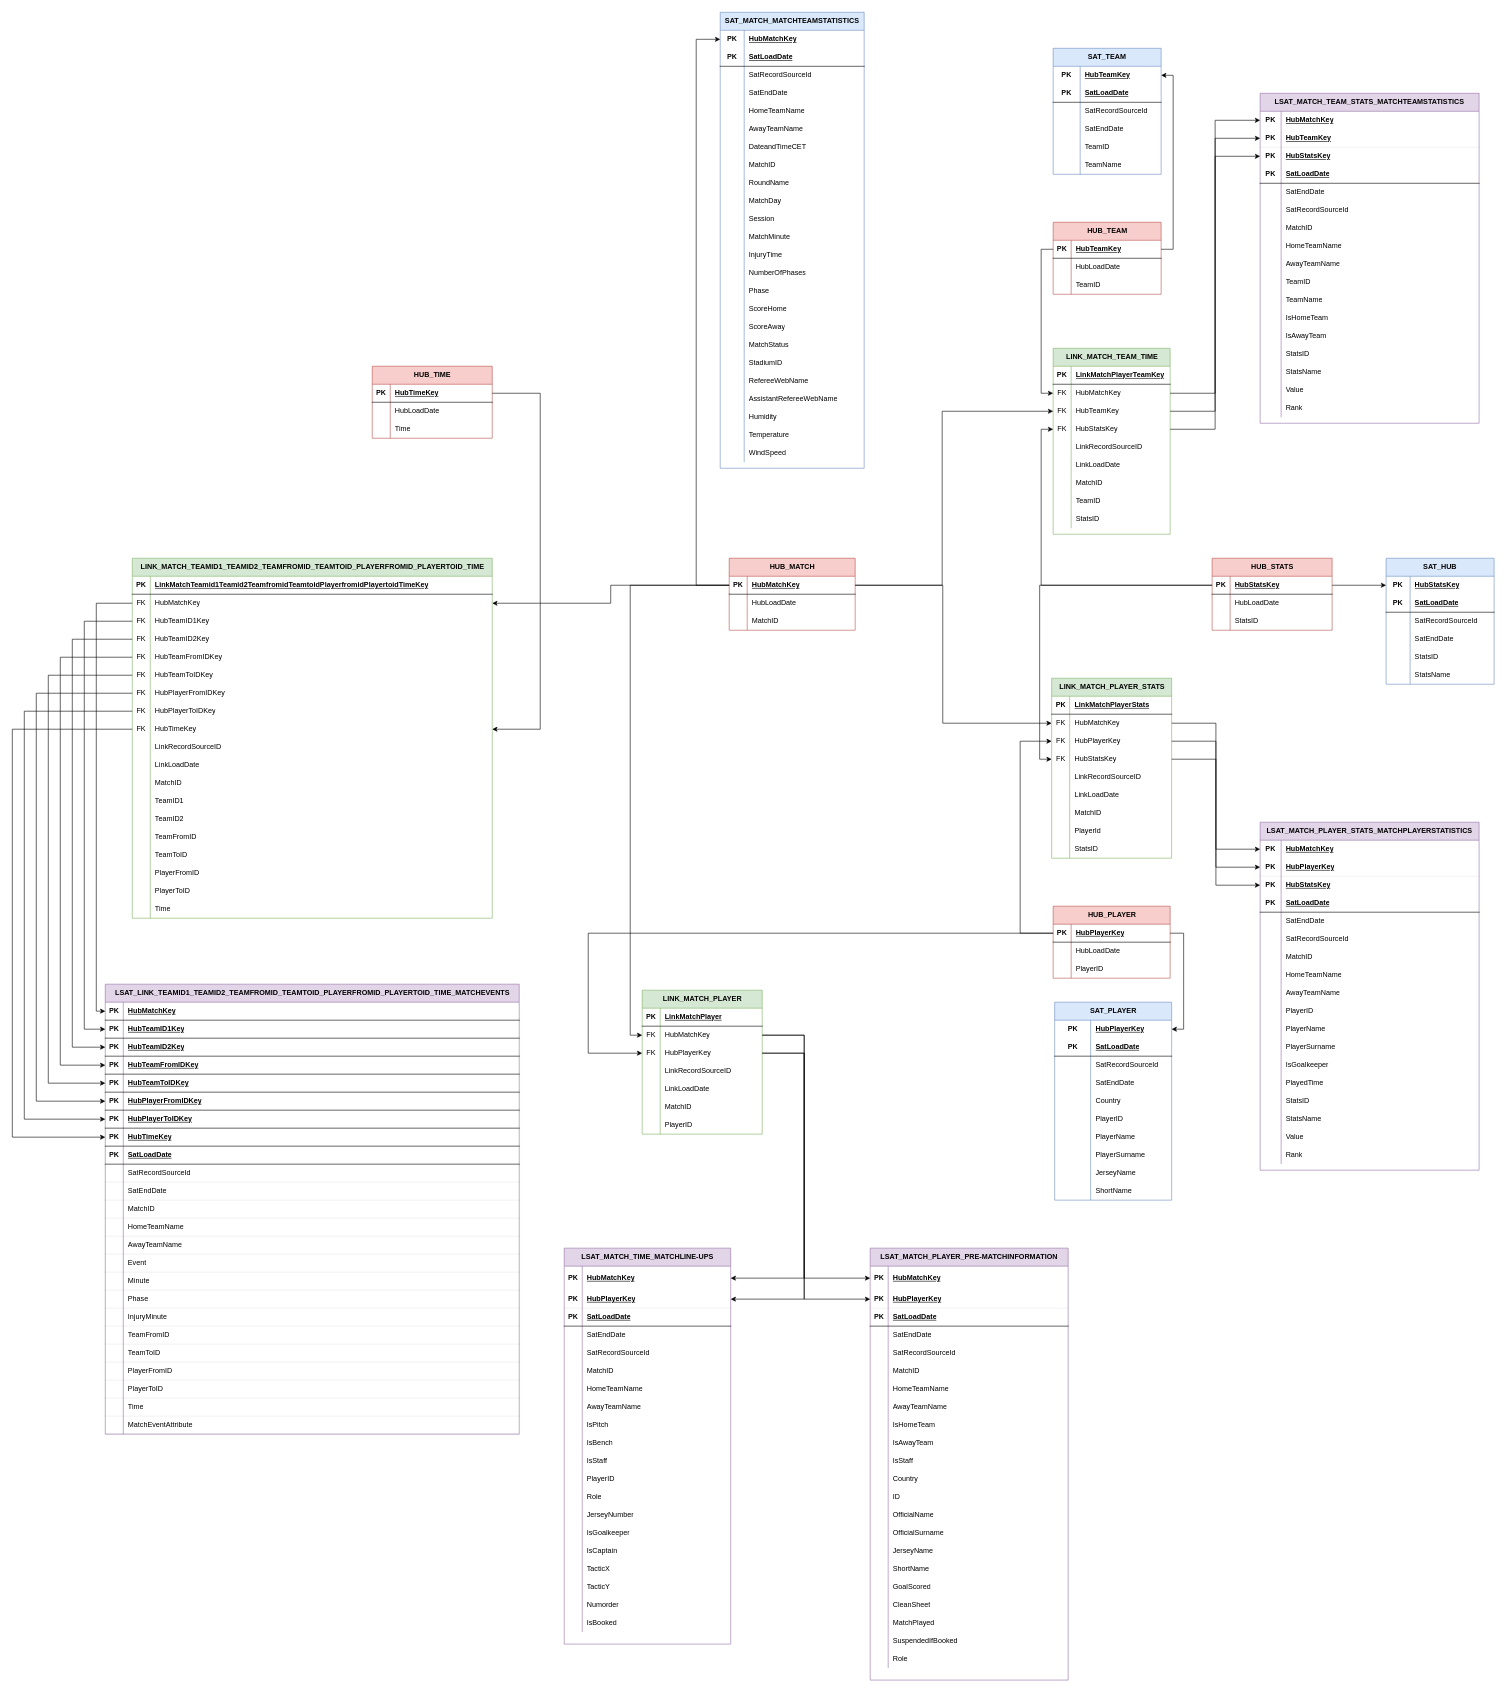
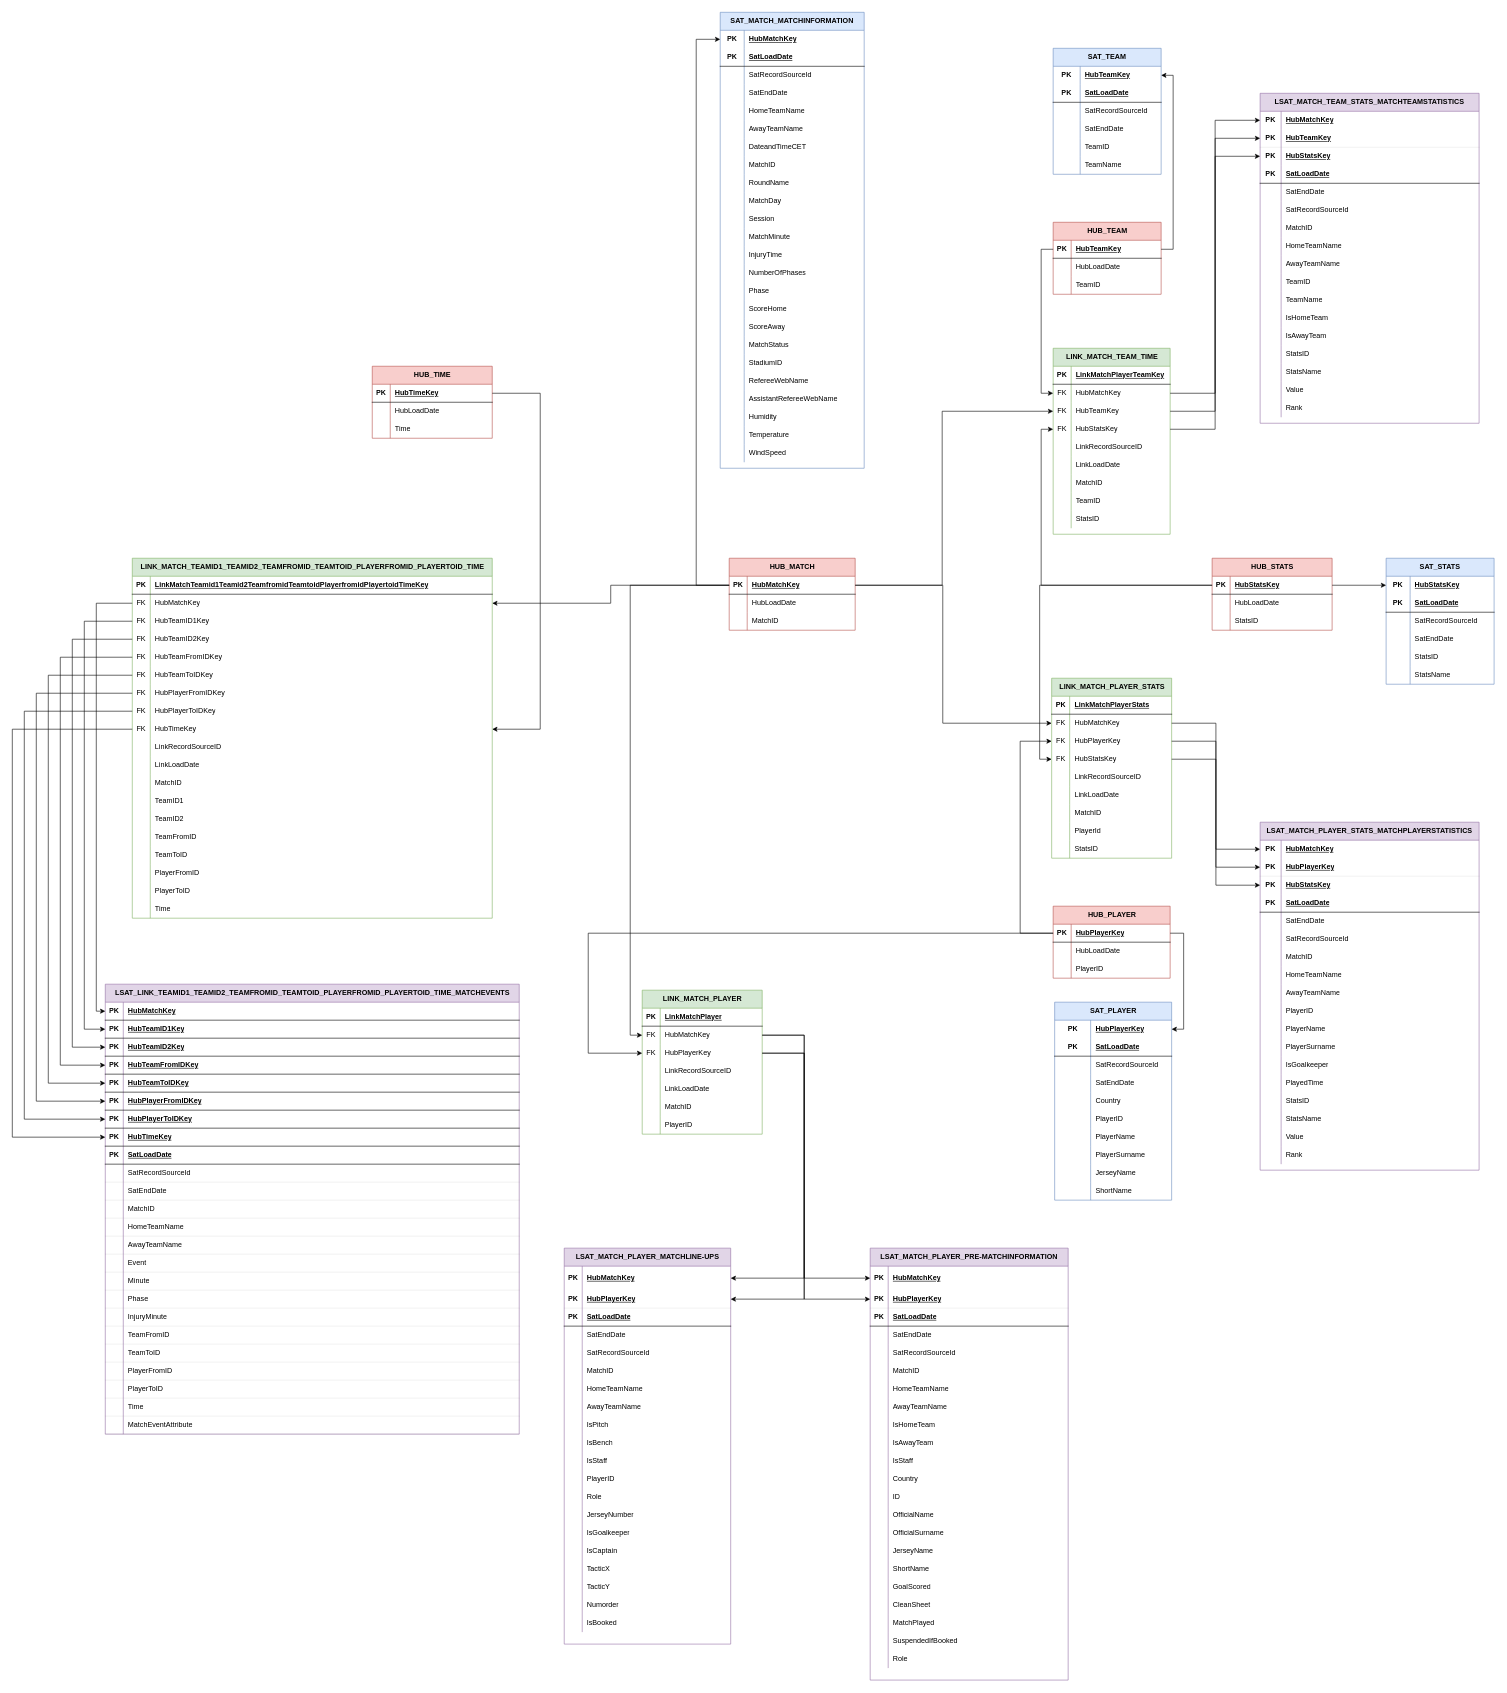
- <mxCell id="235" value="SAT_MATCH_MATCHTEAMSTATISTICS" style="shape=table;startSize=30;container=1;collapsible=1;childLayout=tableLayout;fixedRows=1;rowLines=0;fontStyle=1;align=center;resizeLast=1;html=1;whiteSpace=wrap;fillColor=#dae8fc;strokeColor=#6c8ebf;" vertex="1" parent="1"><mxGeometry x="1200" y="20" width="240" height="760" as="geometry" /></mxCell>
+ <mxCell id="235" value="SAT_MATCH_MATCHINFORMATION" style="shape=table;startSize=30;container=1;collapsible=1;childLayout=tableLayout;fixedRows=1;rowLines=0;fontStyle=1;align=center;resizeLast=1;html=1;whiteSpace=wrap;fillColor=#dae8fc;strokeColor=#6c8ebf;" vertex="1" parent="1"><mxGeometry x="1200" y="20" width="240" height="760" as="geometry" /></mxCell>
- <mxCell id="117" value="SAT_HUB" style="shape=table;startSize=30;container=1;collapsible=1;childLayout=tableLayout;fixedRows=1;rowLines=0;fontStyle=1;align=center;resizeLast=1;html=1;whiteSpace=wrap;fillColor=#dae8fc;strokeColor=#6c8ebf;" vertex="1" parent="1"><mxGeometry x="2310" y="930" width="180" height="210" as="geometry" /></mxCell>
+ <mxCell id="117" value="SAT_STATS" style="shape=table;startSize=30;container=1;collapsible=1;childLayout=tableLayout;fixedRows=1;rowLines=0;fontStyle=1;align=center;resizeLast=1;html=1;whiteSpace=wrap;fillColor=#dae8fc;strokeColor=#6c8ebf;" vertex="1" parent="1"><mxGeometry x="2310" y="930" width="180" height="210" as="geometry" /></mxCell>
- <mxCell id="403" value="LSAT_MATCH_TIME_MATCHLINE-UPS" style="shape=table;startSize=30;container=1;collapsible=1;childLayout=tableLayout;fixedRows=1;rowLines=0;fontStyle=1;align=center;resizeLast=1;html=1;whiteSpace=wrap;fillColor=#e1d5e7;strokeColor=#9673a6;" vertex="1" parent="1"><mxGeometry x="940" y="2080" width="277.5" height="660" as="geometry" /></mxCell>
+ <mxCell id="403" value="LSAT_MATCH_PLAYER_MATCHLINE-UPS" style="shape=table;startSize=30;container=1;collapsible=1;childLayout=tableLayout;fixedRows=1;rowLines=0;fontStyle=1;align=center;resizeLast=1;html=1;whiteSpace=wrap;fillColor=#e1d5e7;strokeColor=#9673a6;" vertex="1" parent="1"><mxGeometry x="940" y="2080" width="277.5" height="660" as="geometry" /></mxCell>
